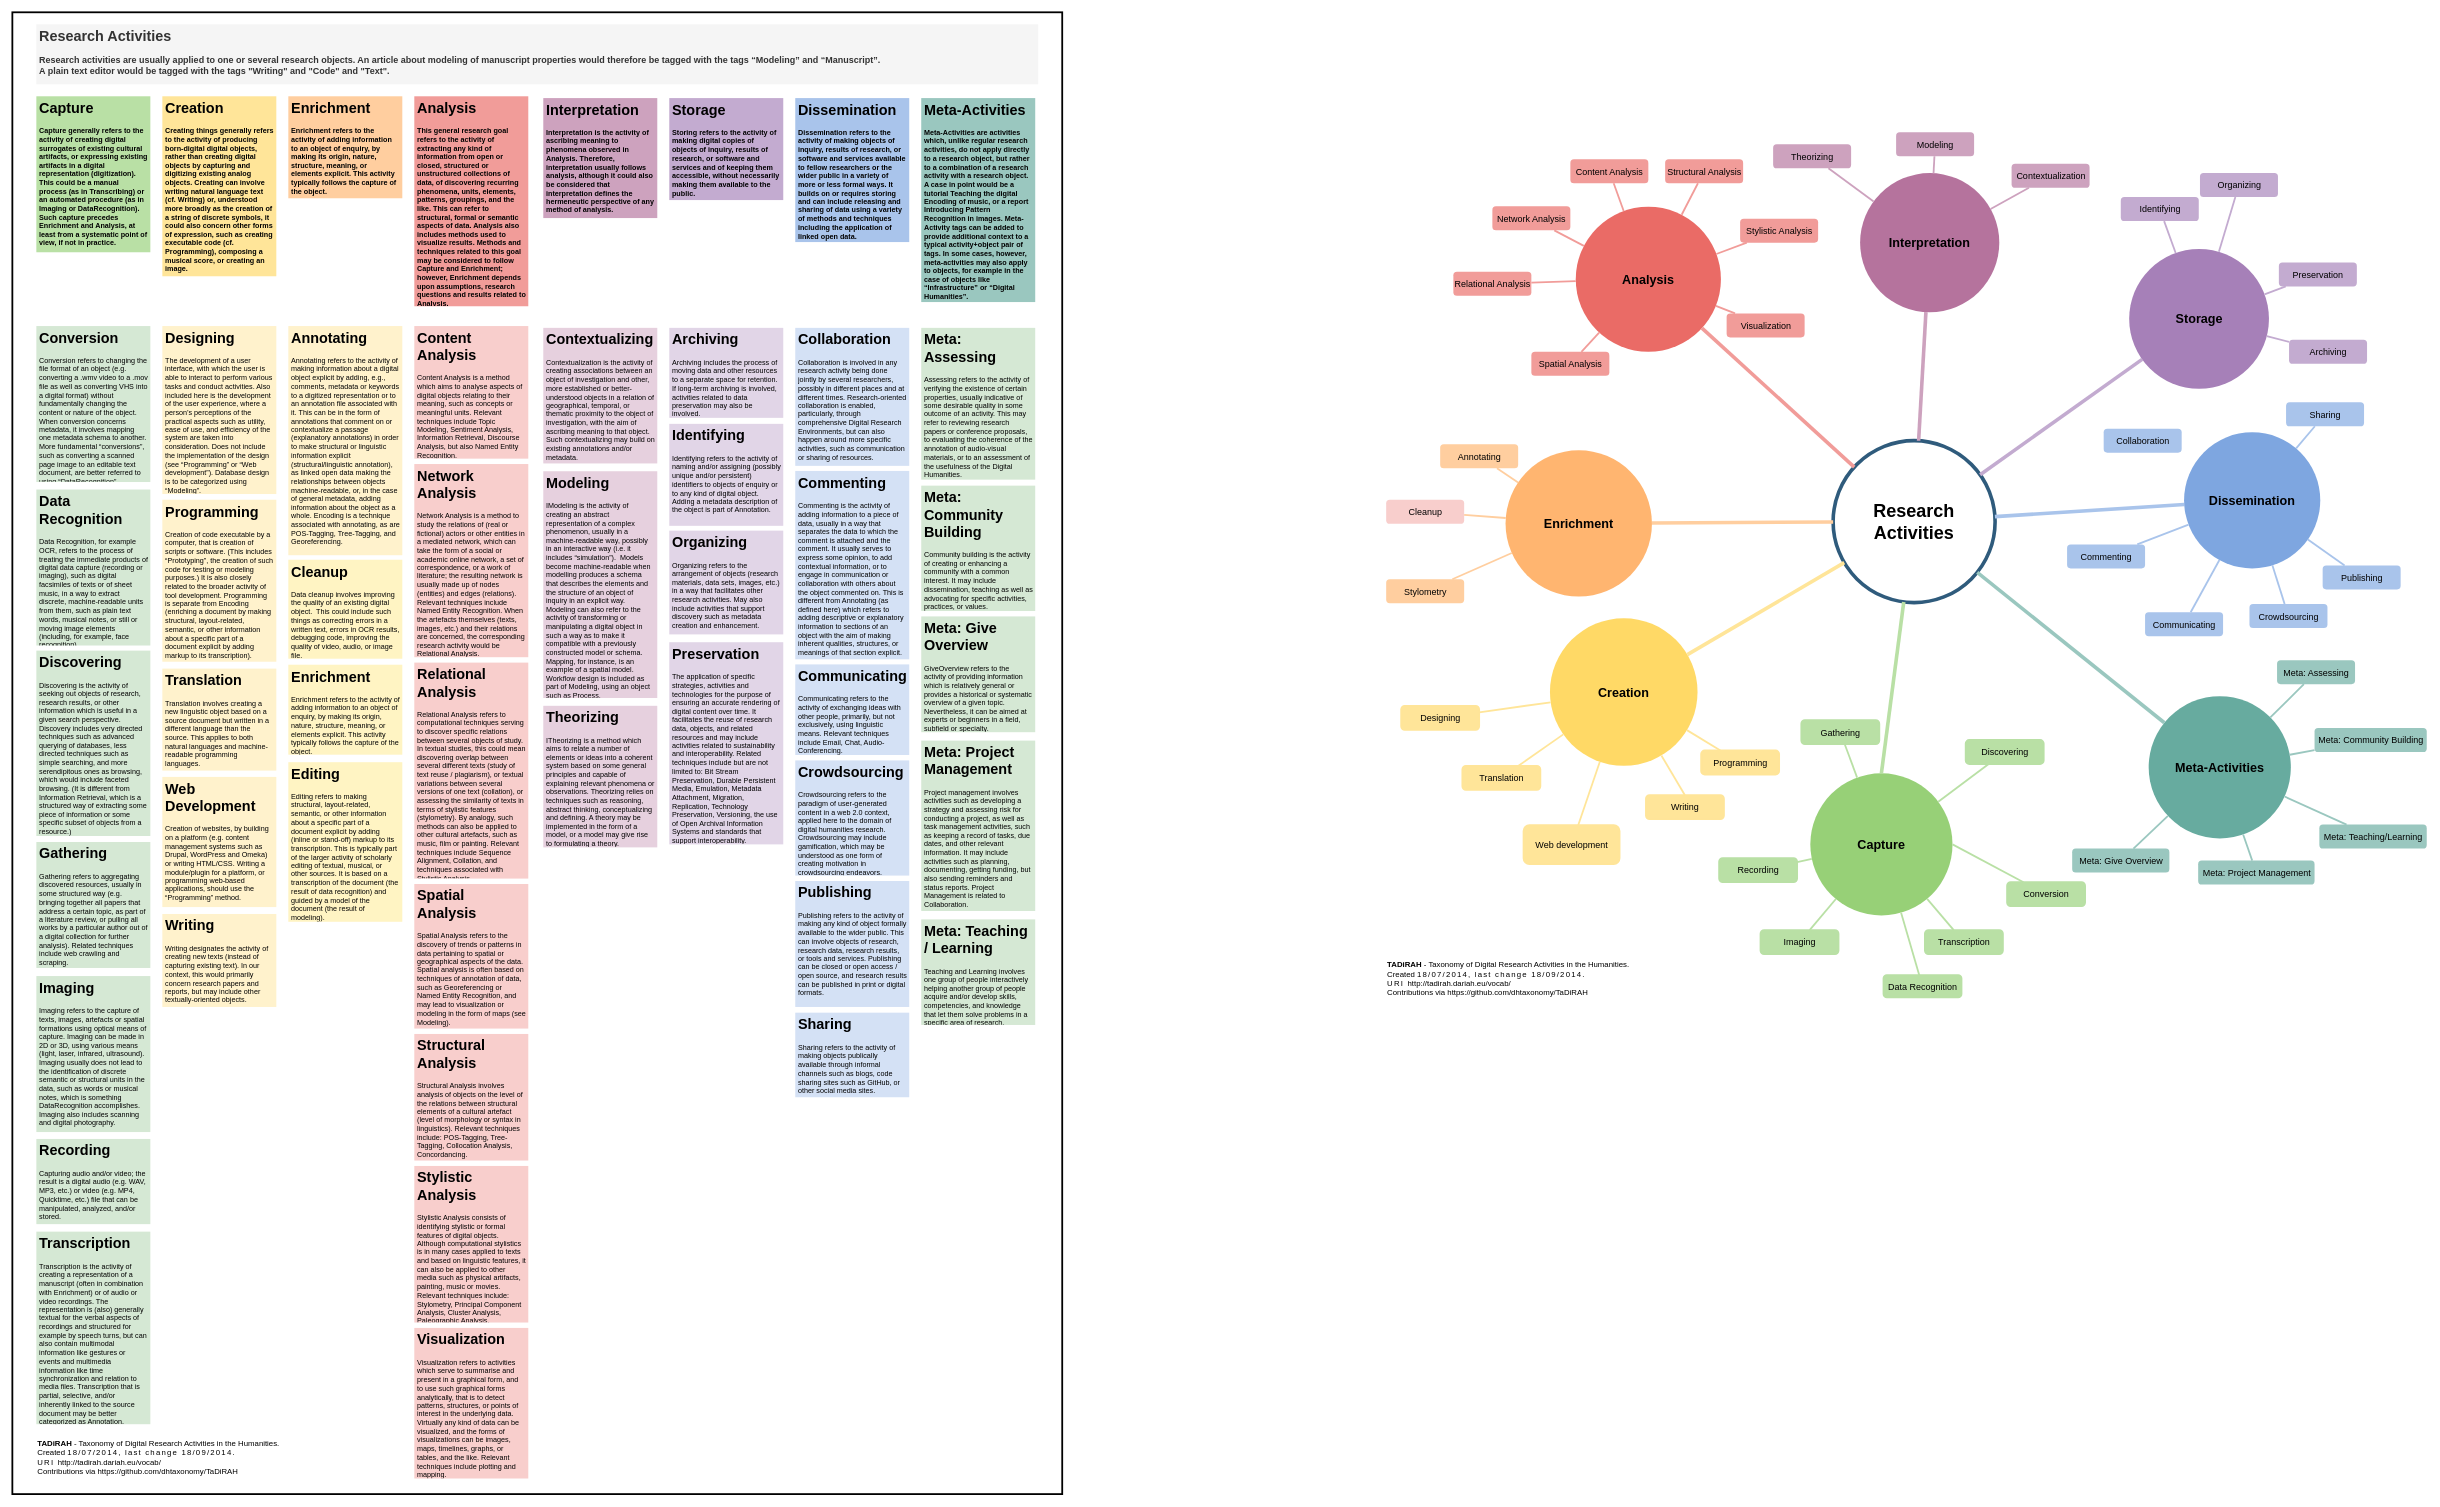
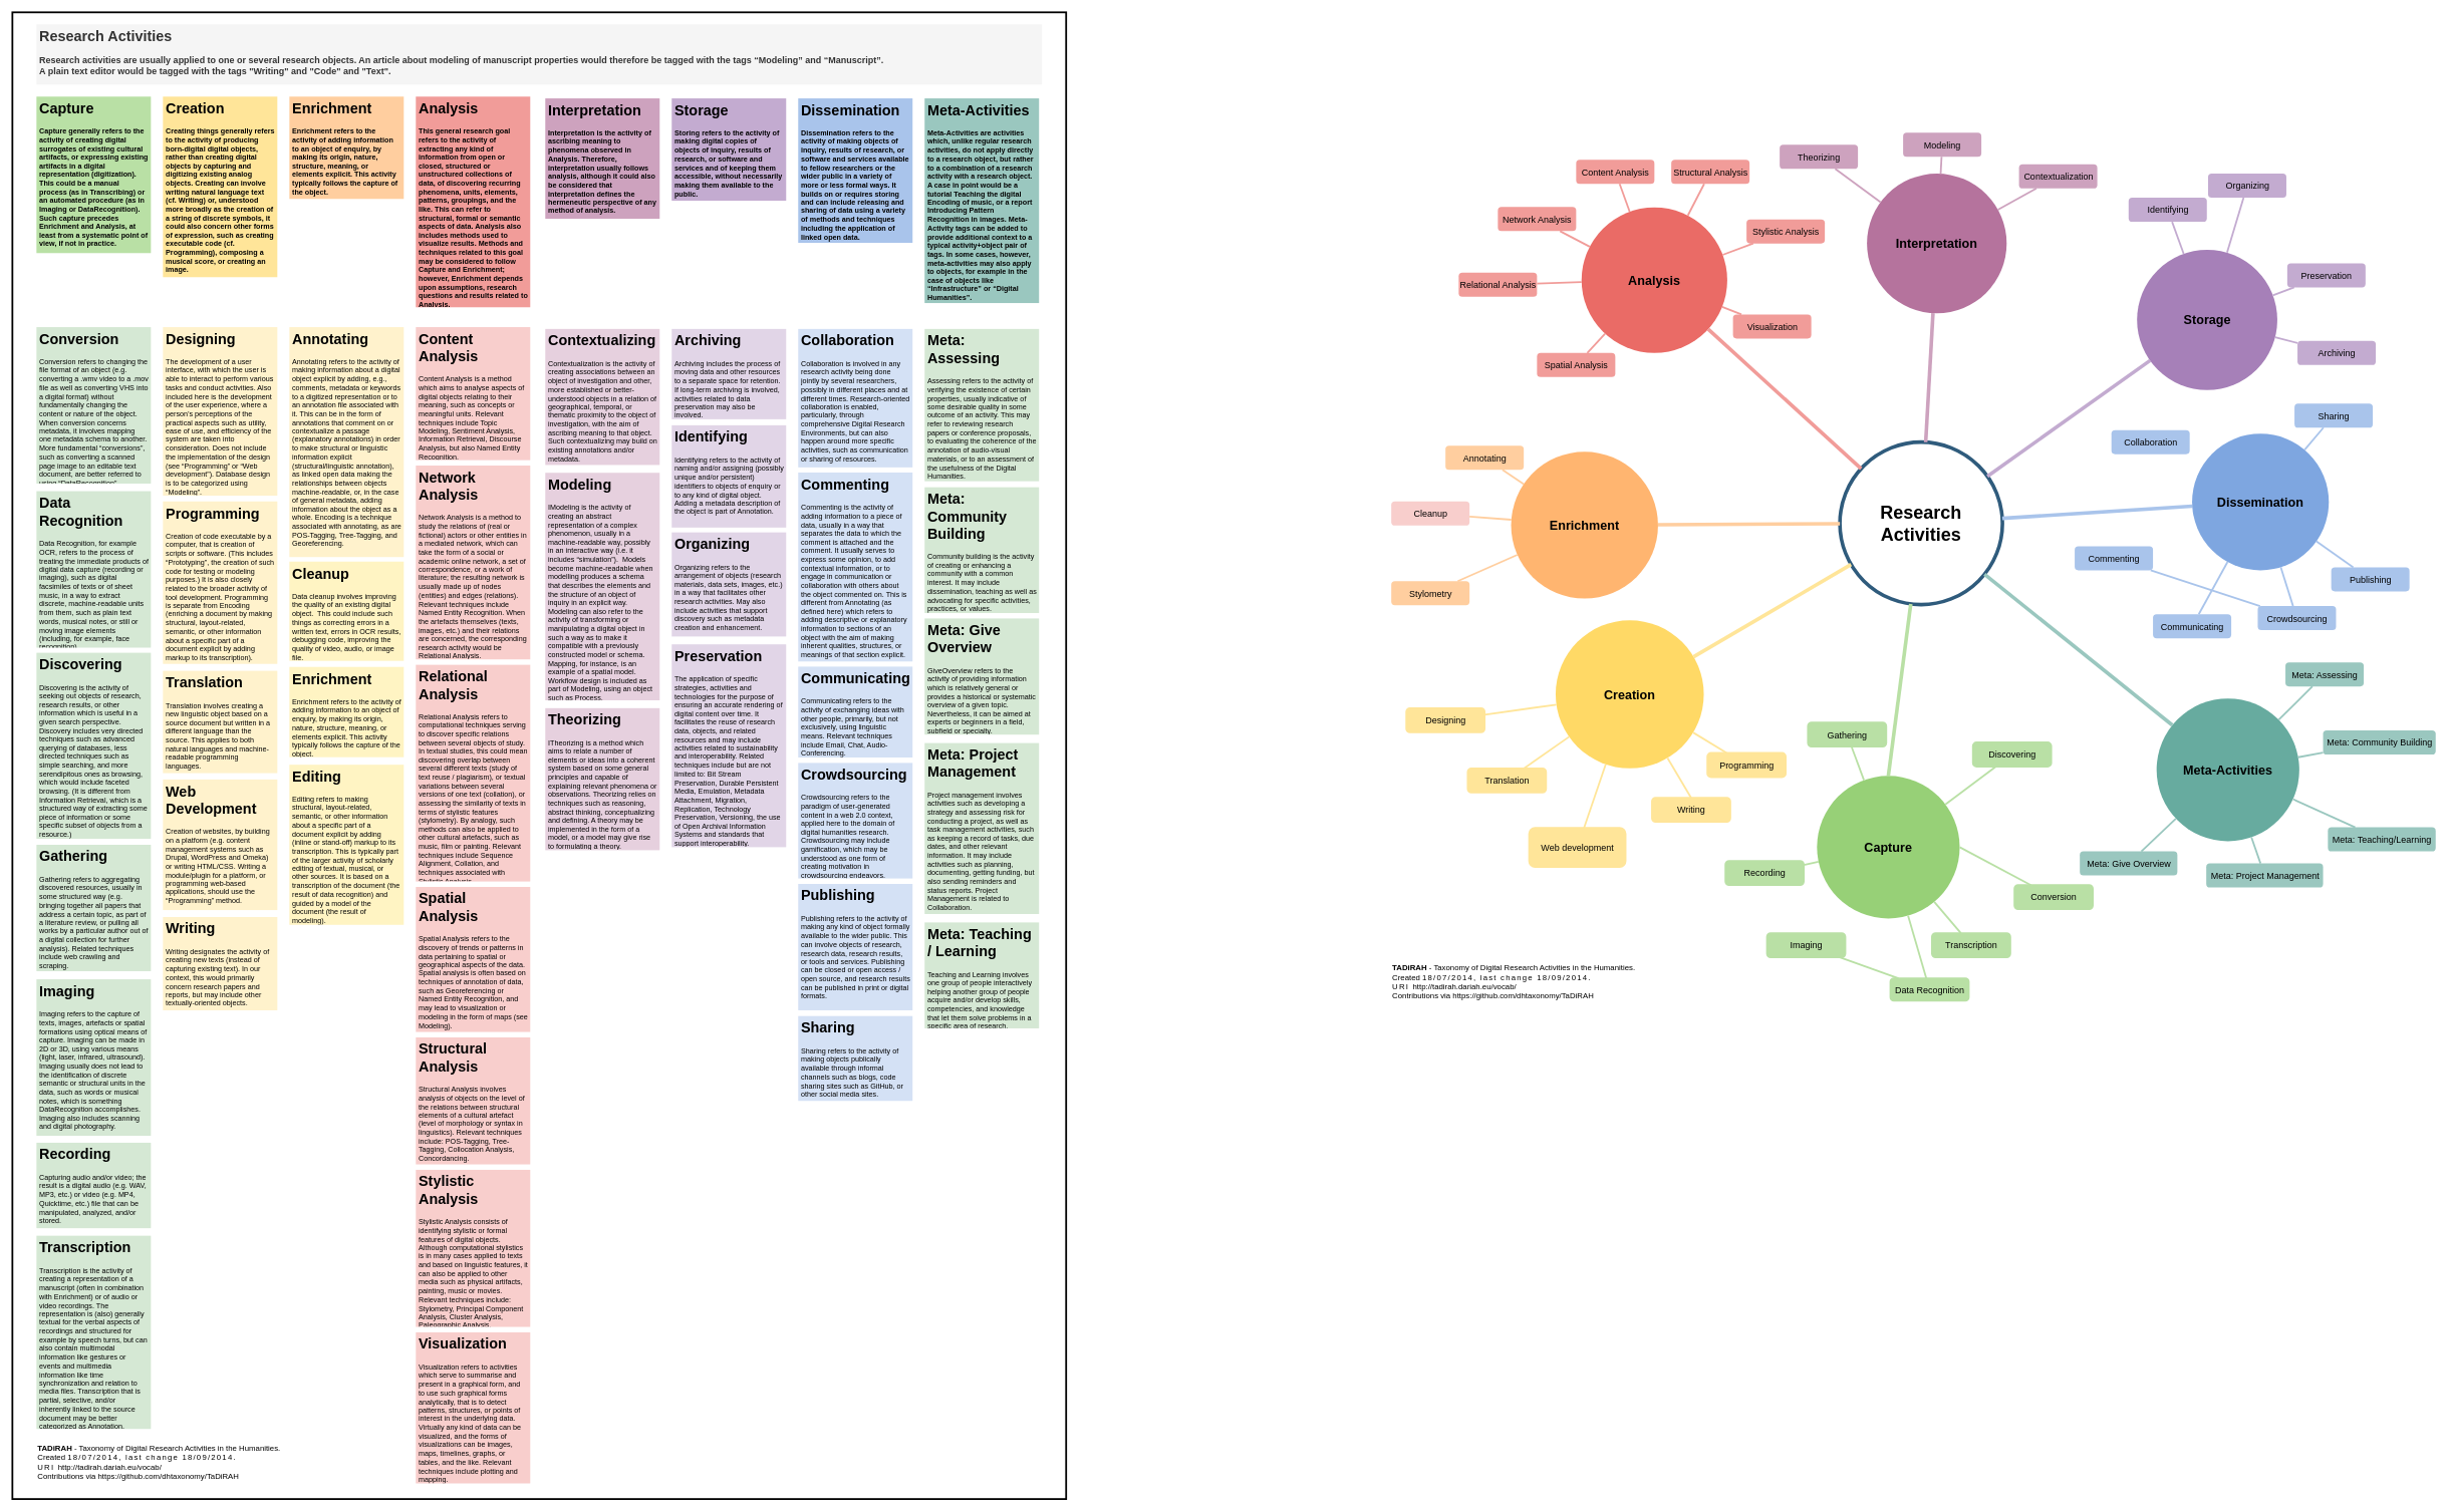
- <mxCell id="86" value="" style="edgeStyle=none;endArrow=none;strokeWidth=3;strokeColor=#A9C4EB;html=1;fontColor=#000000;" parent="81" source="85" target="82" edge="1"><mxGeometry x="-735" y="-241.5" width="100" height="100" as="geometry"><mxPoint x="10.903" y="43.868" as="sourcePoint" /><mxPoint x="-65.0" y="15" as="targetPoint" /></mxGeometry></mxCell>
+ <mxCell id="86" value="" style="edgeStyle=none;endArrow=none;strokeWidth=3;strokeColor=#A9C4EB;html=1;fontColor=#000000;" parent="81" source="85" target="87" edge="1"><mxGeometry x="-735" y="-241.5" width="100" height="100" as="geometry"><mxPoint x="10.903" y="43.868" as="sourcePoint" /><mxPoint x="-65.0" y="15" as="targetPoint" /></mxGeometry></mxCell>
- <mxCell id="108" value="" style="edgeStyle=none;endArrow=none;strokeWidth=3;strokeColor=#B9E0A5;html=1;fillColor=#B9E0A5;fontColor=#000000;" parent="103" source="107" target="104" edge="1"><mxGeometry x="-674" y="-154" width="100" height="100" as="geometry"><mxPoint x="71.903" y="131.368" as="sourcePoint" /><mxPoint x="-4.0" y="102.5" as="targetPoint" /></mxGeometry></mxCell>
+ <mxCell id="108" value="" style="edgeStyle=none;endArrow=none;strokeWidth=3;strokeColor=#B9E0A5;html=1;fillColor=#B9E0A5;fontColor=#000000;" parent="103" source="107" target="105" edge="1"><mxGeometry x="-674" y="-154" width="100" height="100" as="geometry"><mxPoint x="71.903" y="131.368" as="sourcePoint" /><mxPoint x="-4.0" y="102.5" as="targetPoint" /></mxGeometry></mxCell>
